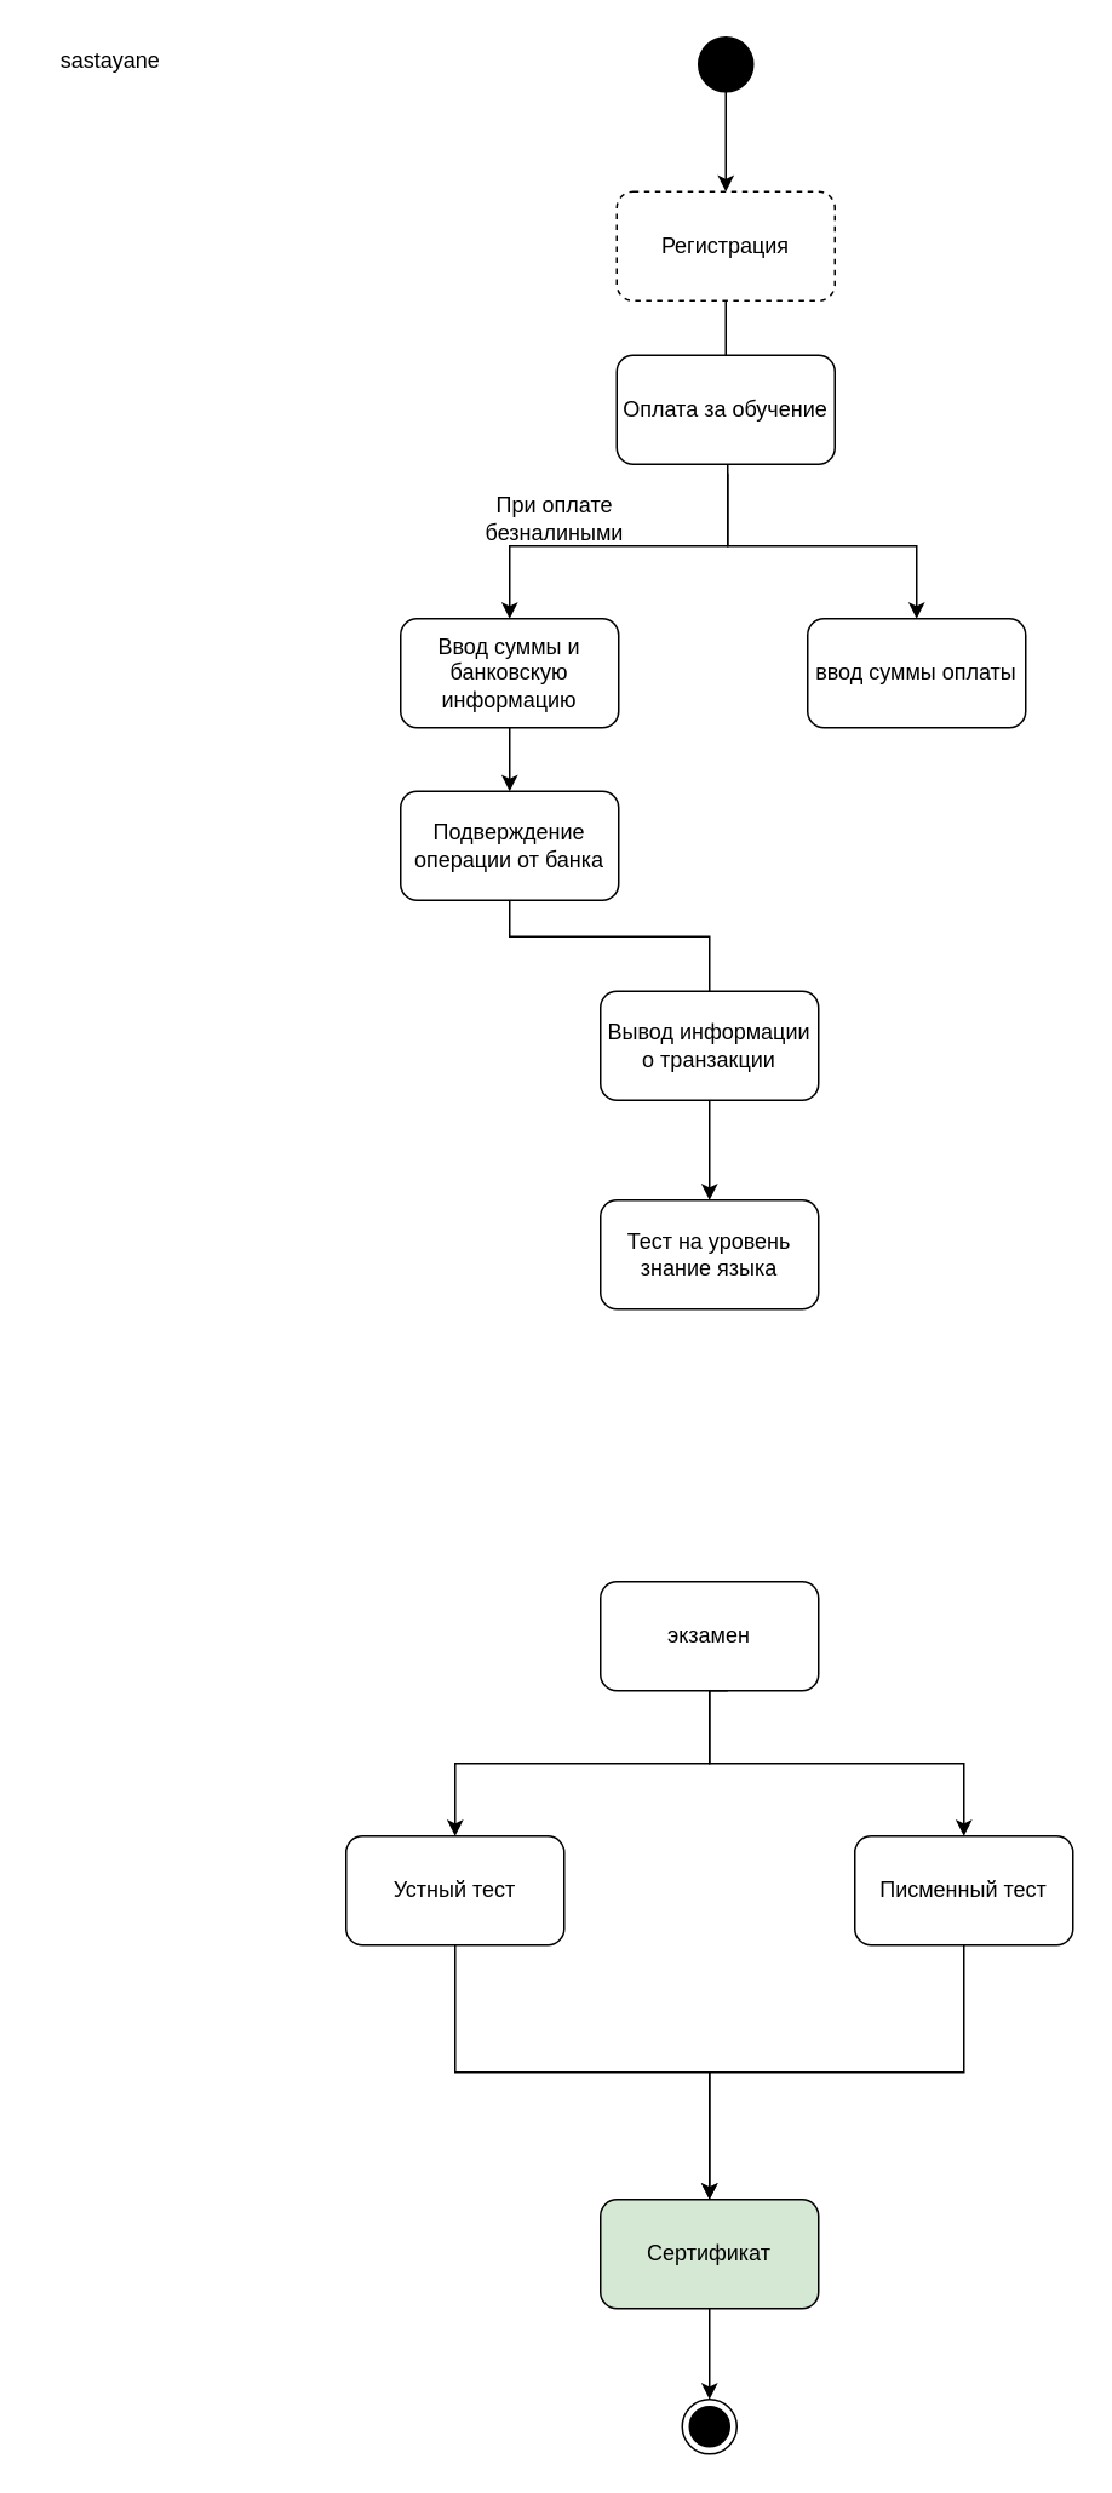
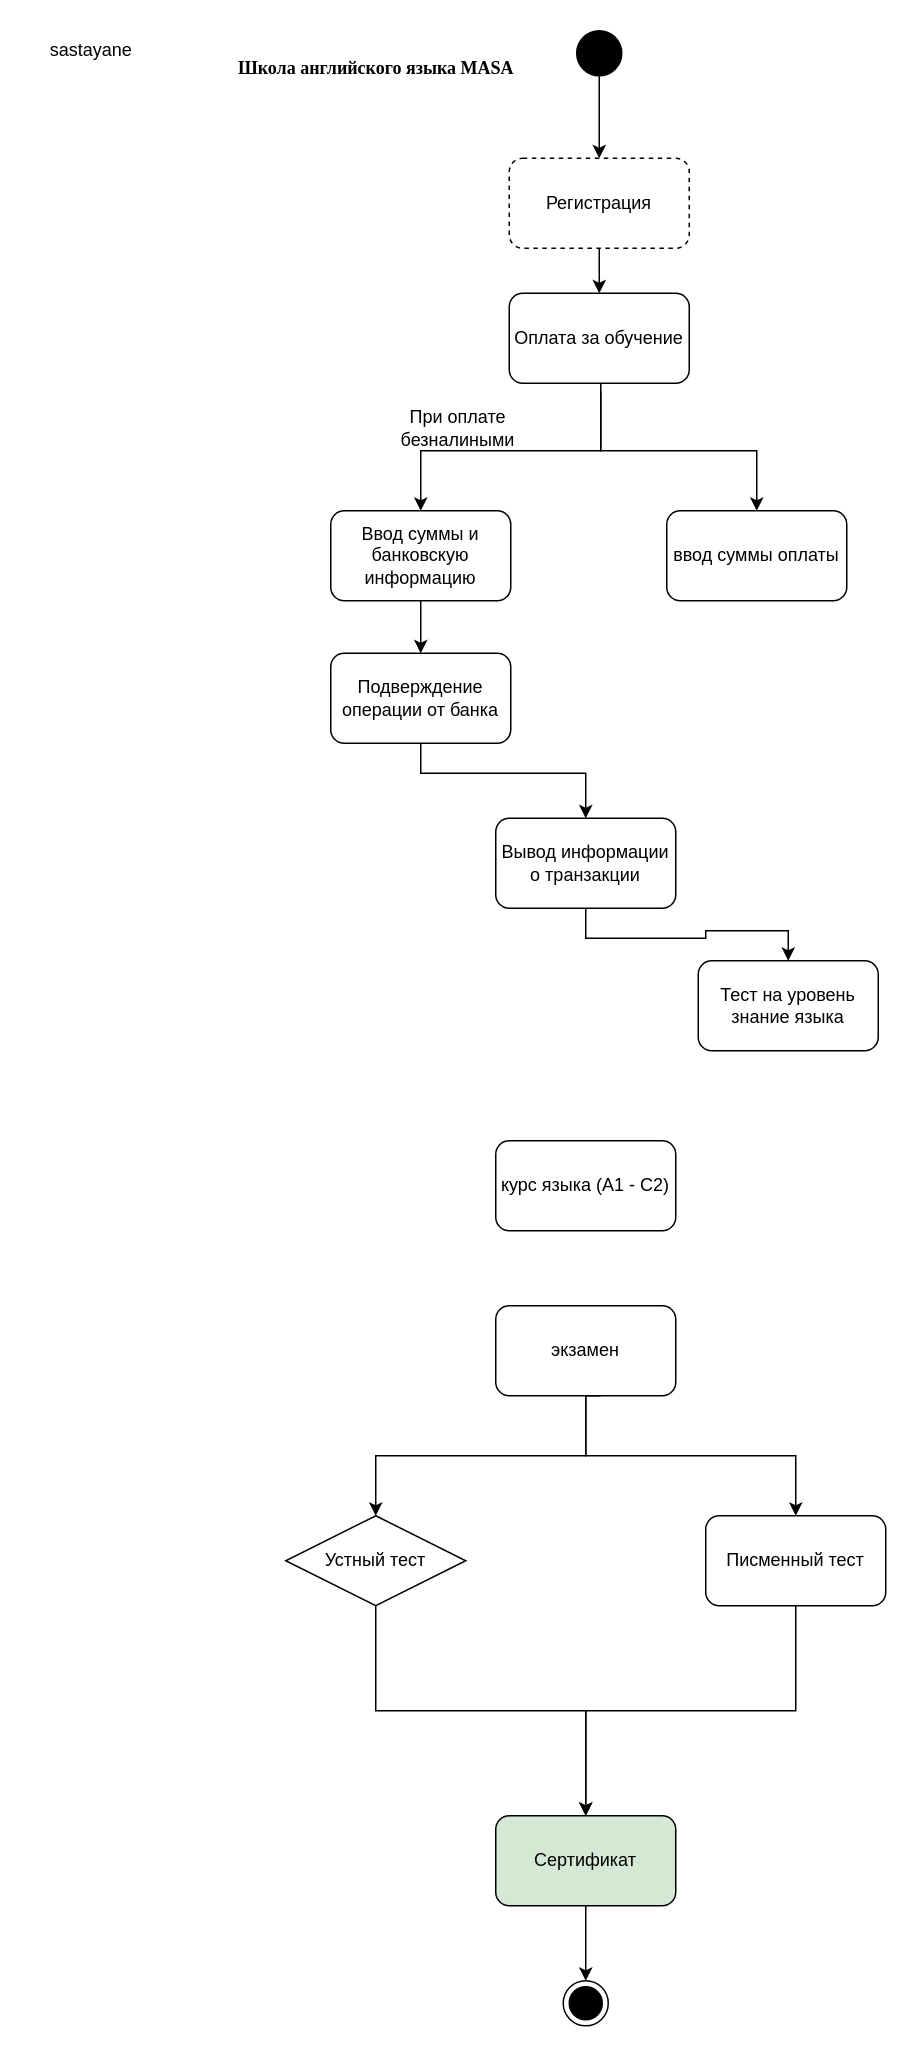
+ <mxCell id="20" value="&lt;span style=&quot;font-weight: 700;&quot;&gt;&lt;font face=&quot;Times New Roman&quot;&gt;Школа английского языка MASA&lt;/font&gt;&lt;/span&gt;" style="text;html=1;align=center;verticalAlign=middle;resizable=0;points=[];autosize=1;strokeColor=none;fillColor=none;" parent="1" vertex="1"><mxGeometry x="145" y="30" width="210" height="30" as="geometry" /></mxCell>
- <mxCell id="6" value="" style="endArrow=none;html=1;rounded=0;exitX=0.5;exitY=1;exitDx=0;exitDy=0;entryX=0.5;entryY=0;entryDx=0;entryDy=0;" parent="1" source="5" target="8" edge="1"><mxGeometry width="50" height="50" relative="1" as="geometry"><mxPoint x="380" y="215" as="sourcePoint" /><mxPoint x="399" y="165" as="targetPoint" /></mxGeometry></mxCell>
+ <mxCell id="6" value="" style="endArrow=classic;html=1;rounded=0;exitX=0.5;exitY=1;exitDx=0;exitDy=0;entryX=0.5;entryY=0;entryDx=0;entryDy=0;" parent="1" source="5" target="8" edge="1"><mxGeometry width="50" height="50" relative="1" as="geometry"><mxPoint x="380" y="215" as="sourcePoint" /><mxPoint x="399" y="165" as="targetPoint" /></mxGeometry></mxCell>
- <mxCell id="17" style="edgeStyle=orthogonalEdgeStyle;rounded=0;orthogonalLoop=1;jettySize=auto;html=1;endArrow=none;" parent="1" source="18" target="16" edge="1"><mxGeometry relative="1" as="geometry"><Array as="points"><mxPoint x="280" y="515" /><mxPoint x="390" y="515" /></Array></mxGeometry></mxCell>
+ <mxCell id="17" style="edgeStyle=orthogonalEdgeStyle;rounded=0;orthogonalLoop=1;jettySize=auto;html=1;" parent="1" source="18" target="16" edge="1"><mxGeometry relative="1" as="geometry"><Array as="points"><mxPoint x="280" y="515" /><mxPoint x="390" y="515" /></Array></mxGeometry></mxCell>
- <mxCell id="9" value="Тест на уровень знание языка" style="rounded=1;whiteSpace=wrap;html=1;" parent="1" vertex="1"><mxGeometry x="330" y="660" width="120" height="60" as="geometry" /></mxCell>
+ <mxCell id="9" value="Тест на уровень знание языка" style="rounded=1;whiteSpace=wrap;html=1;" parent="1" vertex="1"><mxGeometry x="465" y="640" width="120" height="60" as="geometry" /></mxCell>
+ <mxCell id="21" value="курс языка (A1 - C2)" style="rounded=1;whiteSpace=wrap;html=1;" parent="1" vertex="1"><mxGeometry x="330" y="760" width="120" height="60" as="geometry" /></mxCell>
- <mxCell id="25" value="Устный тест" style="rounded=1;whiteSpace=wrap;html=1;" parent="1" vertex="1"><mxGeometry x="190" y="1010" width="120" height="60" as="geometry" /></mxCell>
+ <mxCell id="25" value="Устный тест" style="rhombus;whiteSpace=wrap;html=1;" parent="1" vertex="1"><mxGeometry x="190" y="1010" width="120" height="60" as="geometry" /></mxCell>
